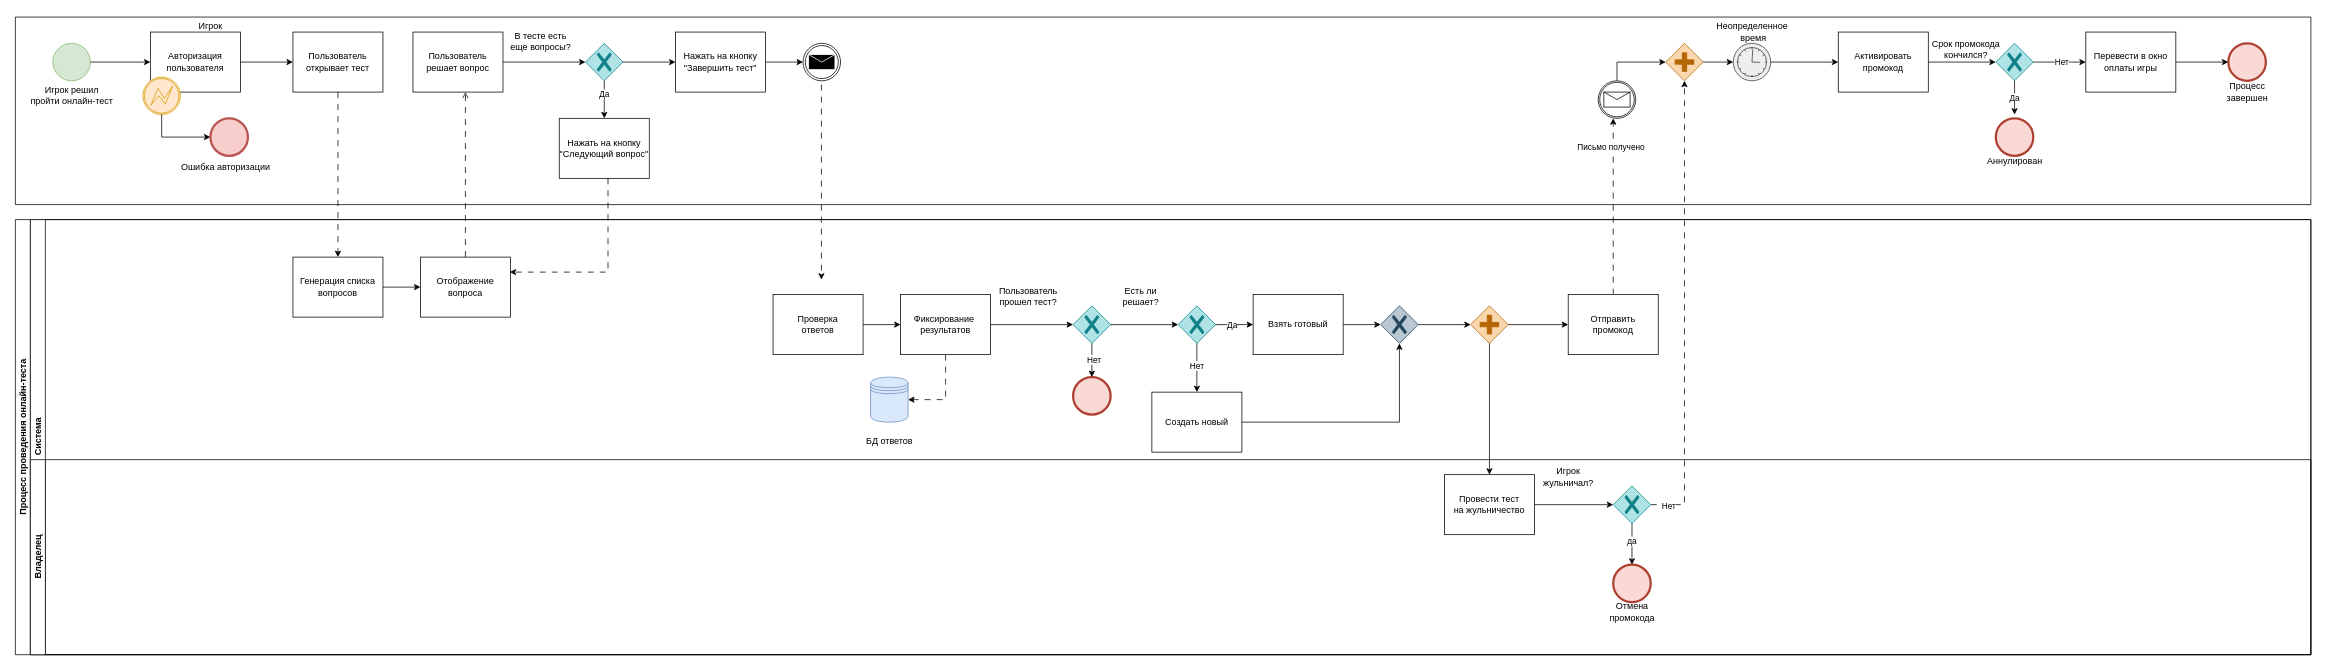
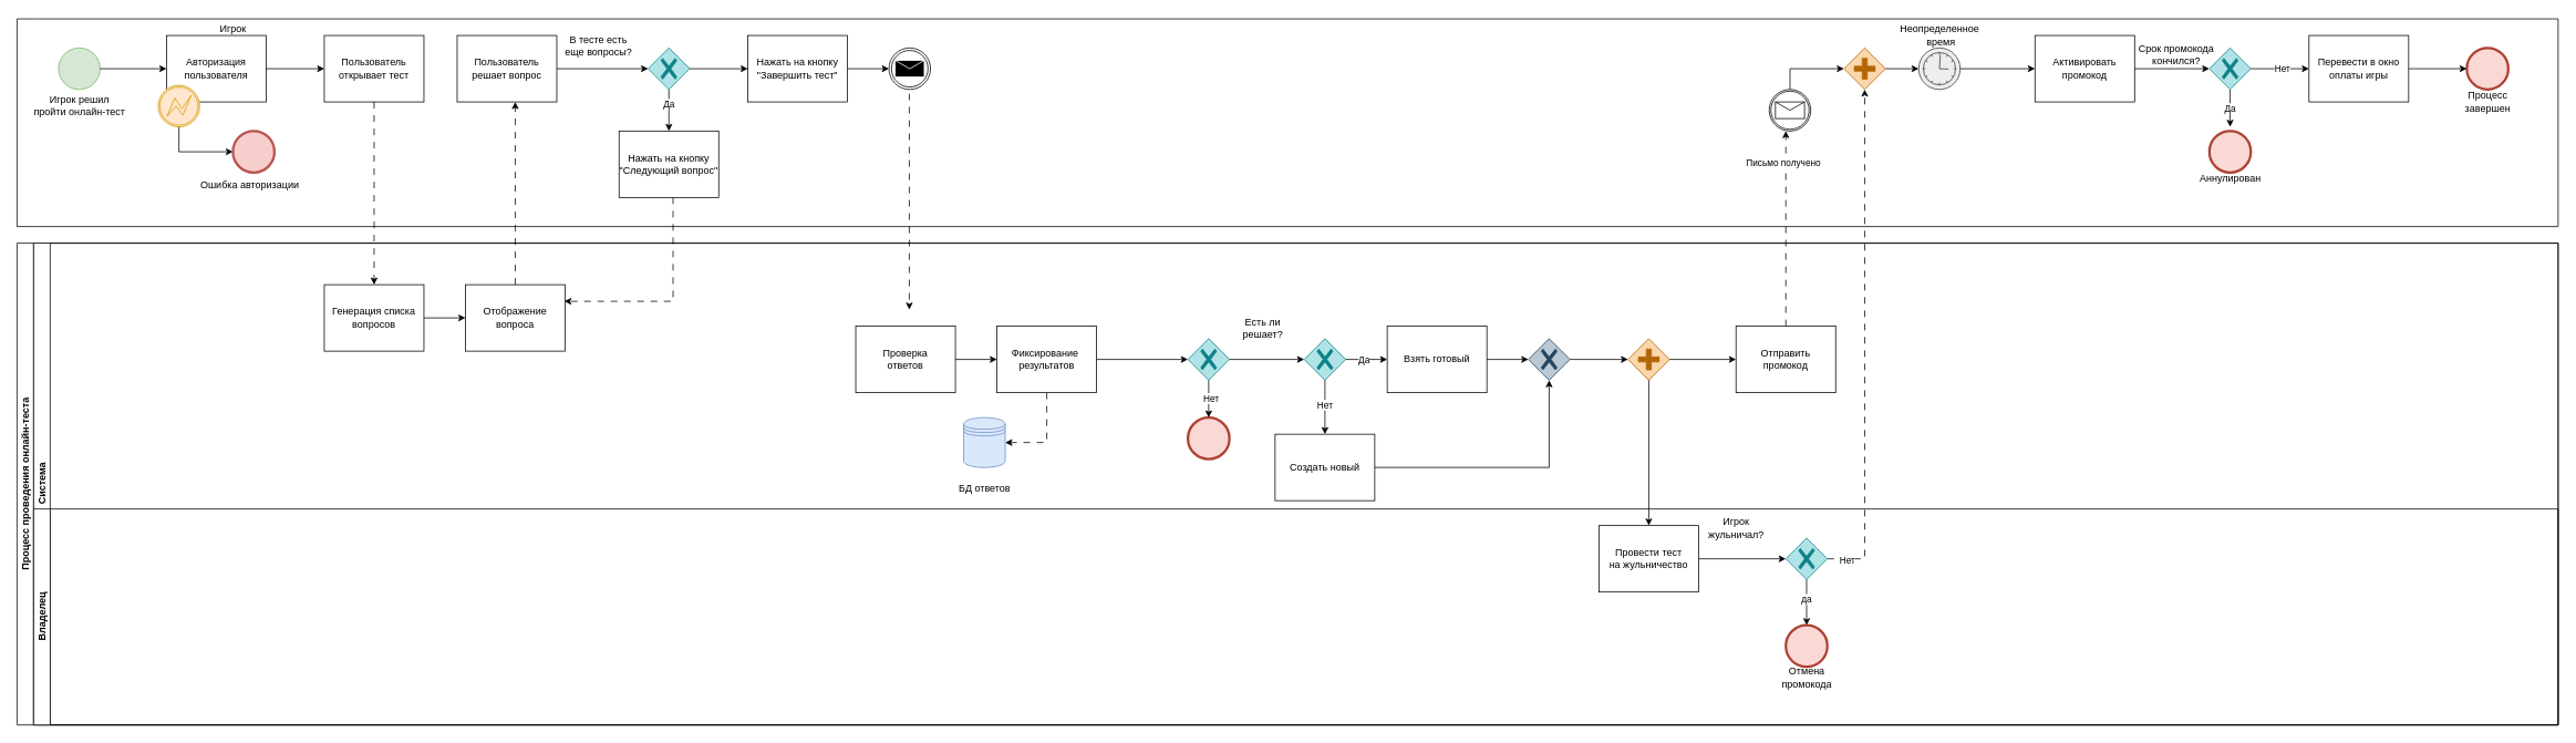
- <mxCell id="48" style="edgeStyle=orthogonalEdgeStyle;rounded=0;orthogonalLoop=1;jettySize=auto;html=1;entryX=0.583;entryY=1;entryDx=0;entryDy=0;entryPerimeter=0;dashed=1;dashPattern=8 8;endArrow=open;" parent="1" source="68" target="14" edge="1"><mxGeometry relative="1" as="geometry"><mxPoint x="620" y="132" as="targetPoint" /></mxGeometry></mxCell>
+ <mxCell id="48" style="edgeStyle=orthogonalEdgeStyle;rounded=0;orthogonalLoop=1;jettySize=auto;html=1;entryX=0.583;entryY=1;entryDx=0;entryDy=0;entryPerimeter=0;dashed=1;dashPattern=8 8;" parent="1" source="68" target="14" edge="1"><mxGeometry relative="1" as="geometry"><mxPoint x="620" y="132" as="targetPoint" /></mxGeometry></mxCell>
- <mxCell id="50" value="Пользователь&lt;br&gt;прошел тест?" style="text;html=1;align=center;verticalAlign=middle;resizable=0;points=[];autosize=1;strokeColor=none;fillColor=none;" parent="1" vertex="1"><mxGeometry x="1320" y="375" width="100" height="40" as="geometry" /></mxCell>
